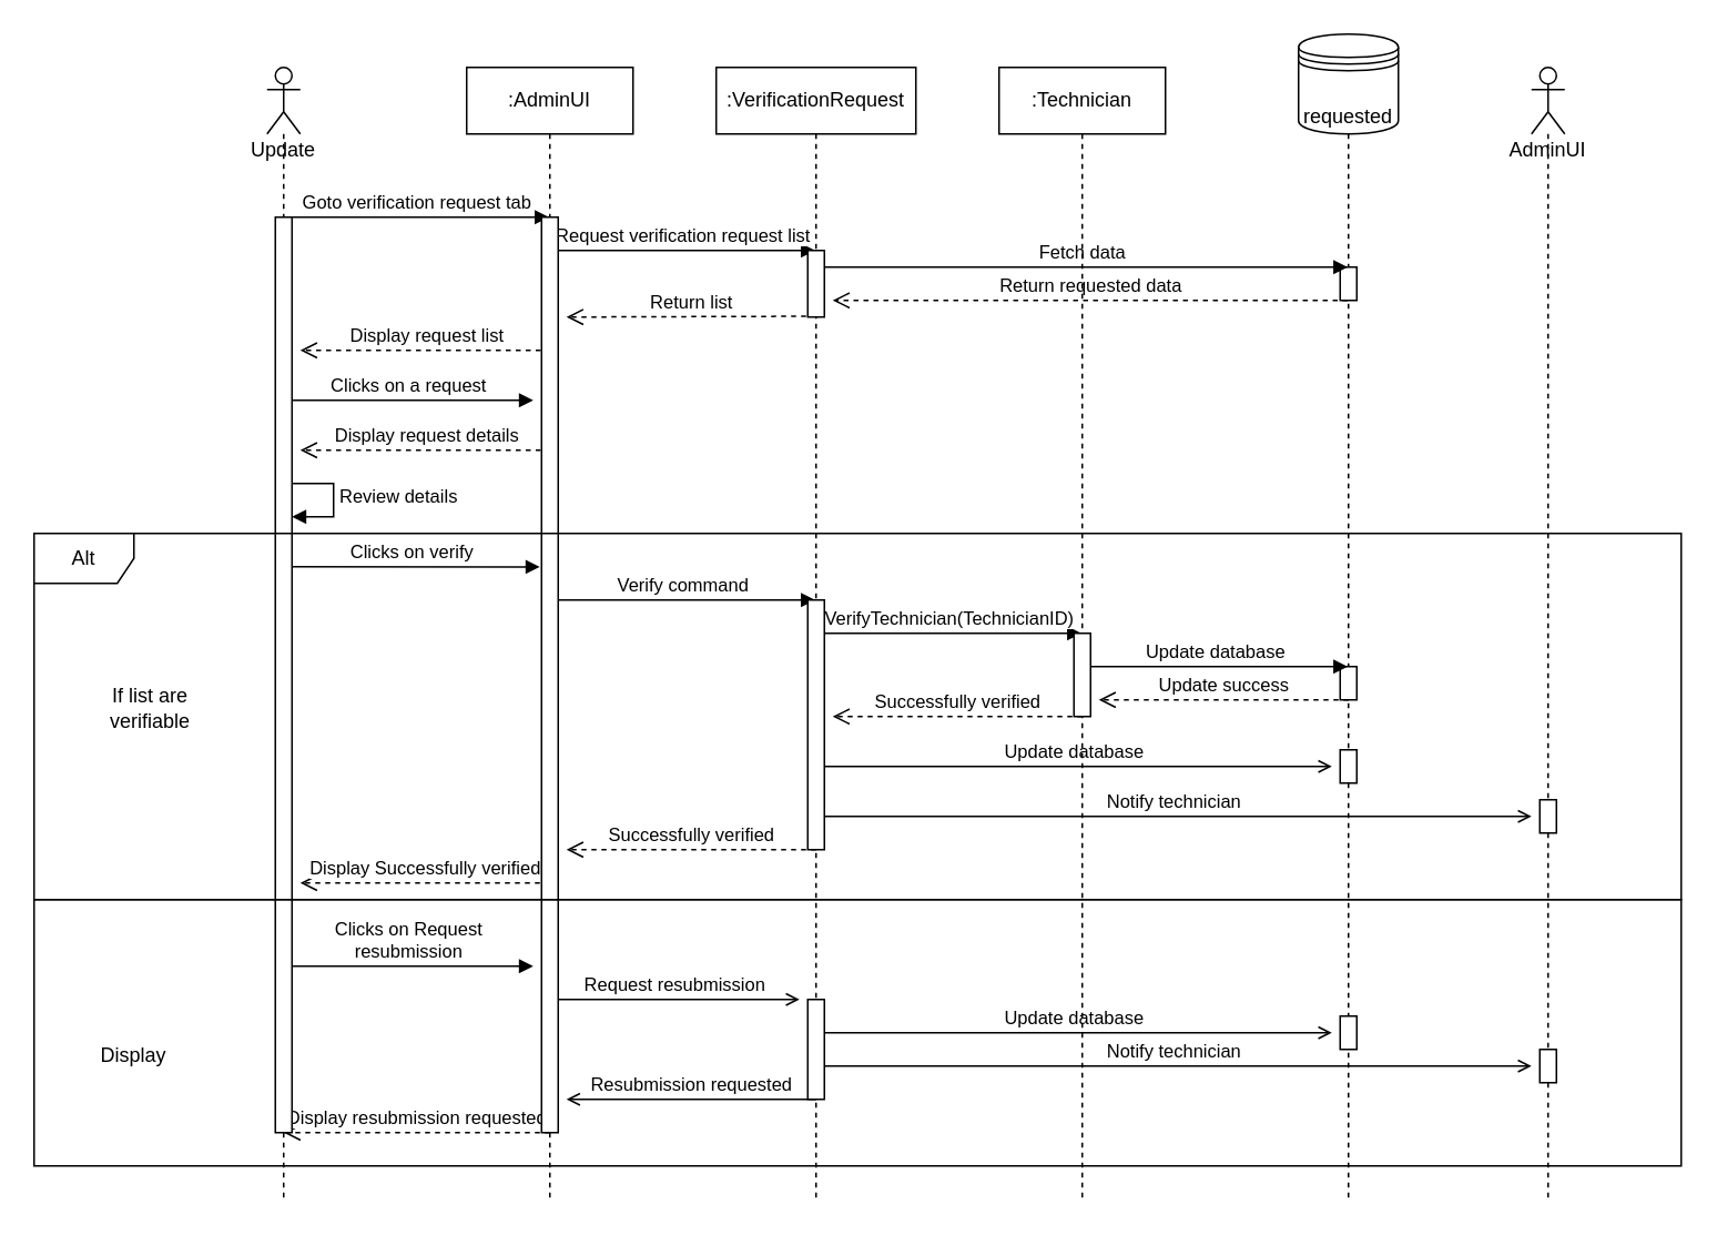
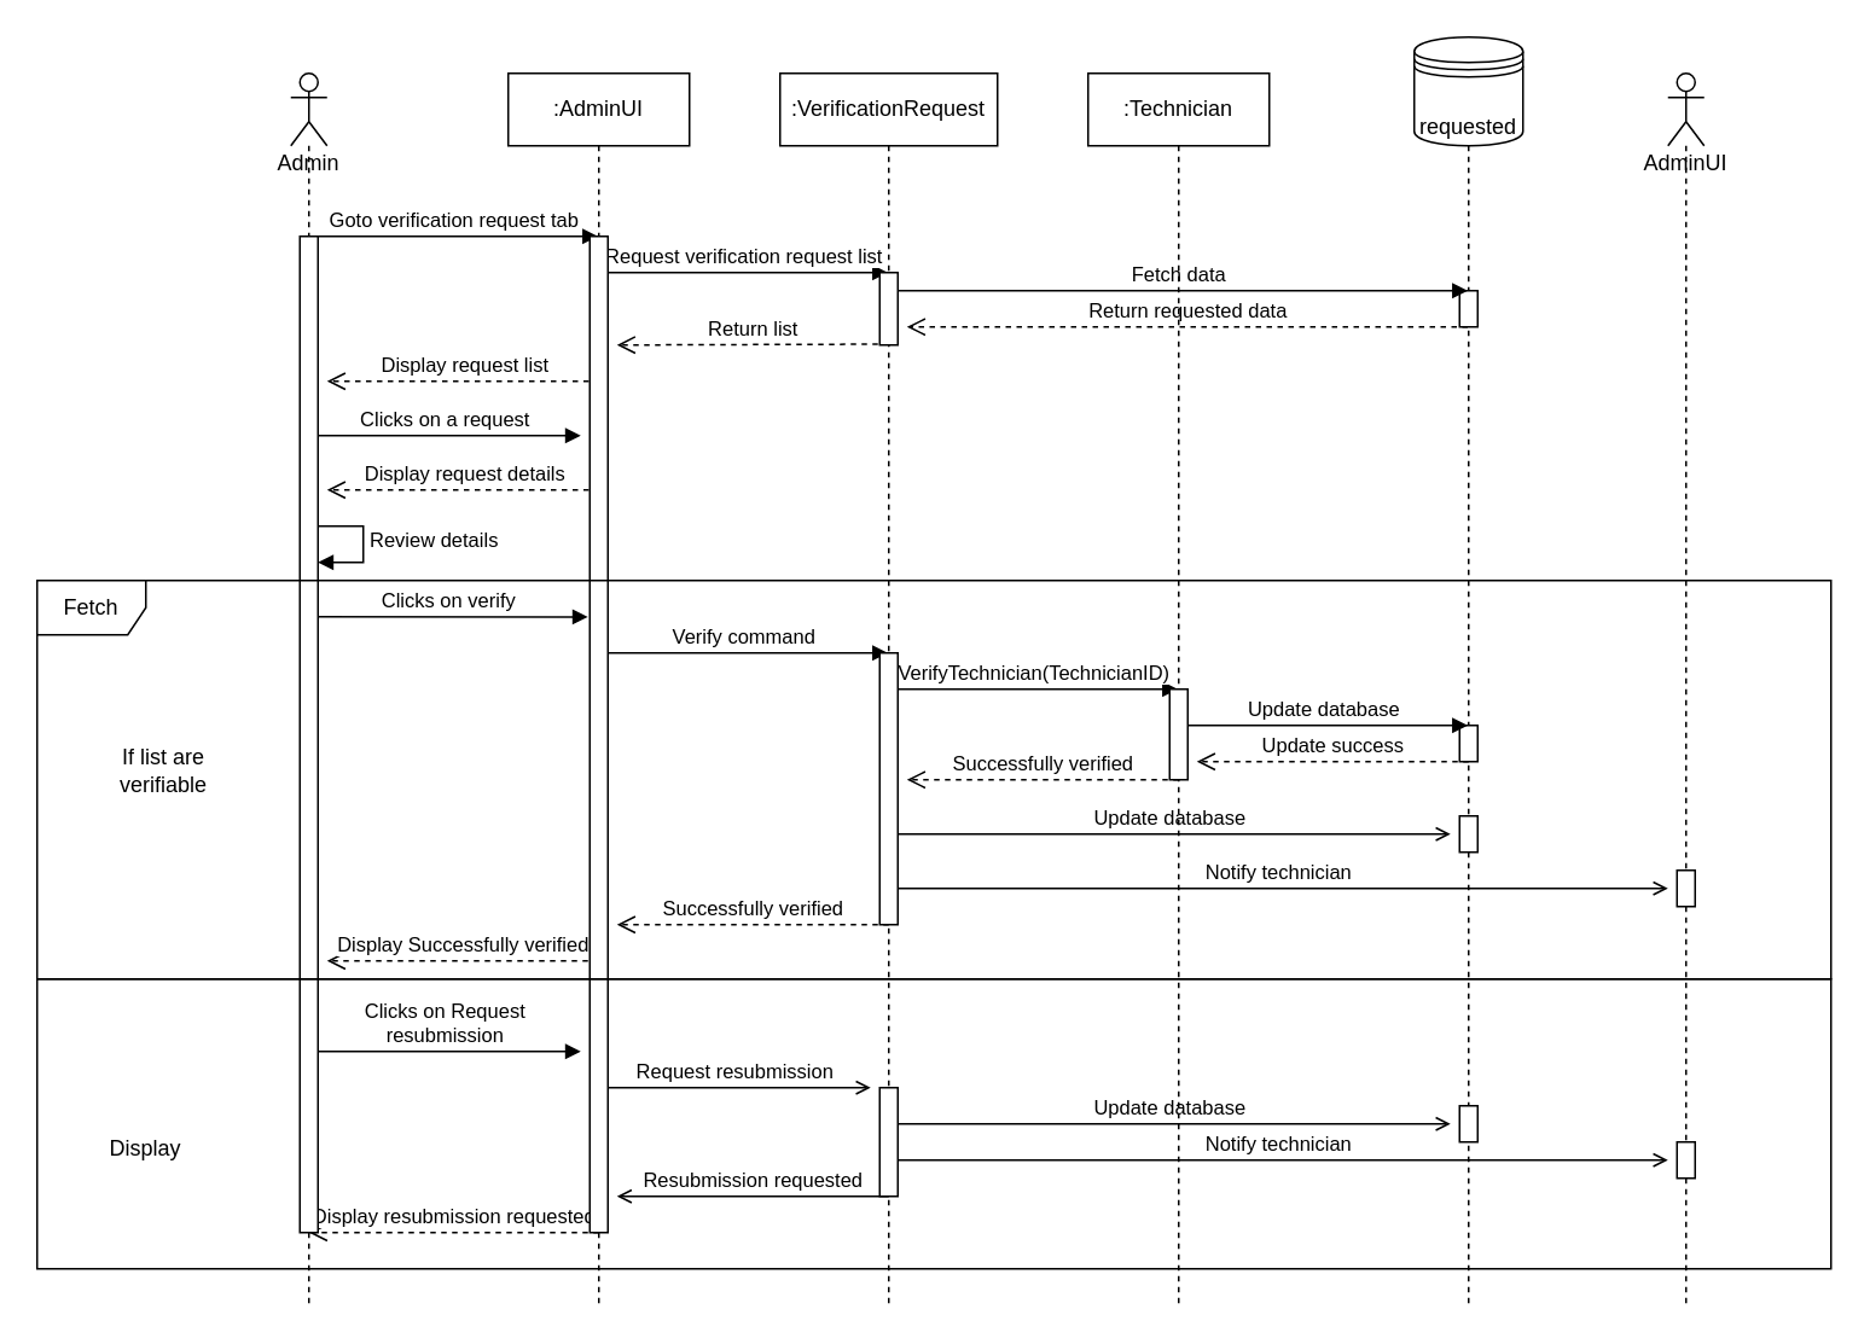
- <mxCell id="43" value="Update" style="shape=umlLifeline;participant=umlActor;perimeter=lifelinePerimeter;whiteSpace=wrap;html=1;container=1;collapsible=0;recursiveResize=0;verticalAlign=top;spacingTop=36;outlineConnect=0;" vertex="1" parent="1"><mxGeometry x="160" y="40" width="20" height="680" as="geometry" /></mxCell>
+ <mxCell id="43" value="Admin" style="shape=umlLifeline;participant=umlActor;perimeter=lifelinePerimeter;whiteSpace=wrap;html=1;container=1;collapsible=0;recursiveResize=0;verticalAlign=top;spacingTop=36;outlineConnect=0;" vertex="1" parent="1"><mxGeometry x="160" y="40" width="20" height="680" as="geometry" /></mxCell>
- <mxCell id="45" value="Alt" style="shape=umlFrame;whiteSpace=wrap;html=1;" vertex="1" parent="1"><mxGeometry x="20" y="320" width="990" height="220" as="geometry" /></mxCell>
+ <mxCell id="45" value="Fetch" style="shape=umlFrame;whiteSpace=wrap;html=1;" vertex="1" parent="1"><mxGeometry x="20" y="320" width="990" height="220" as="geometry" /></mxCell>
